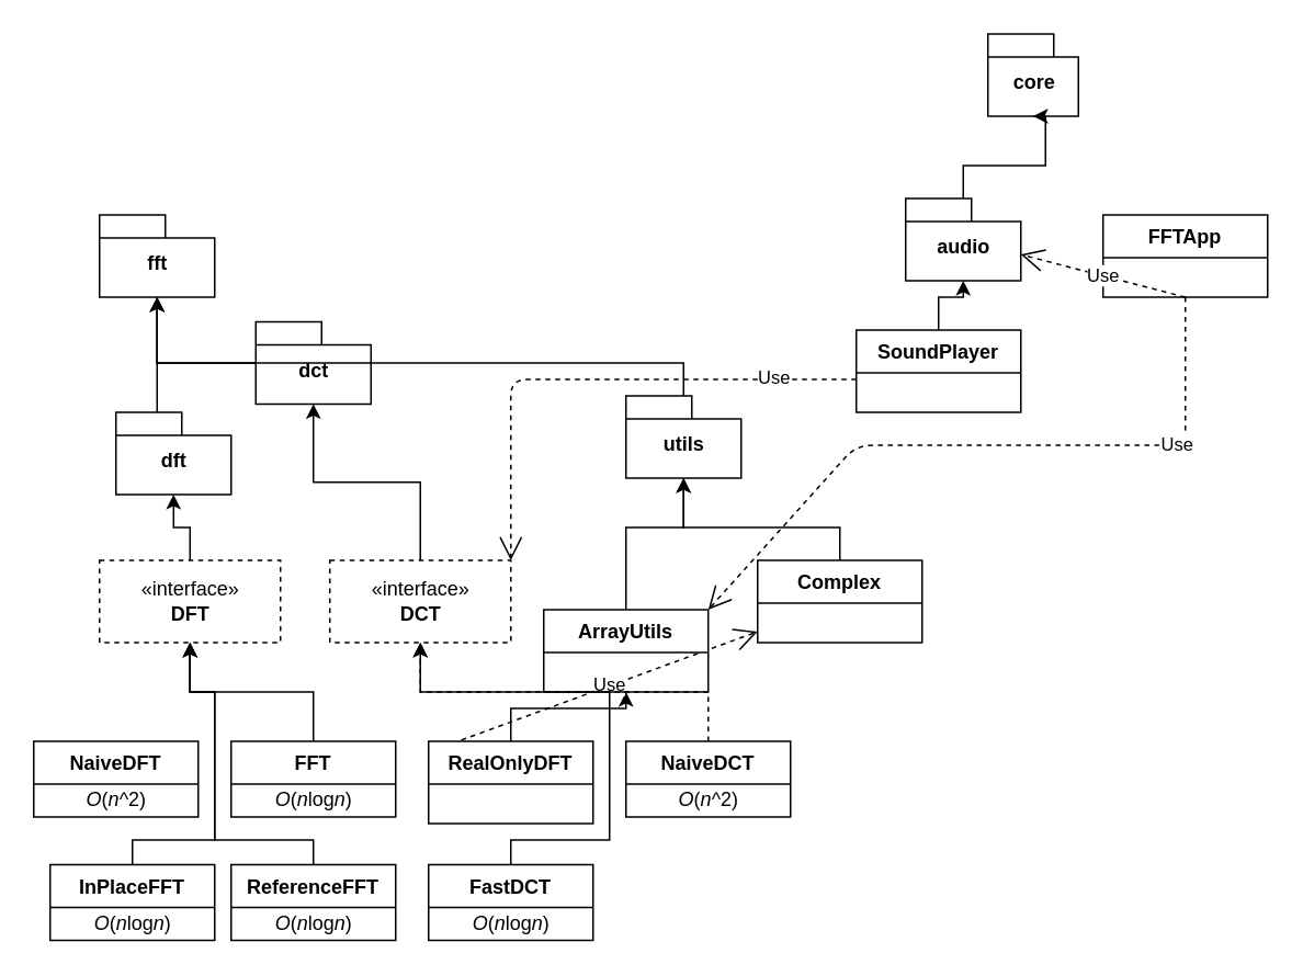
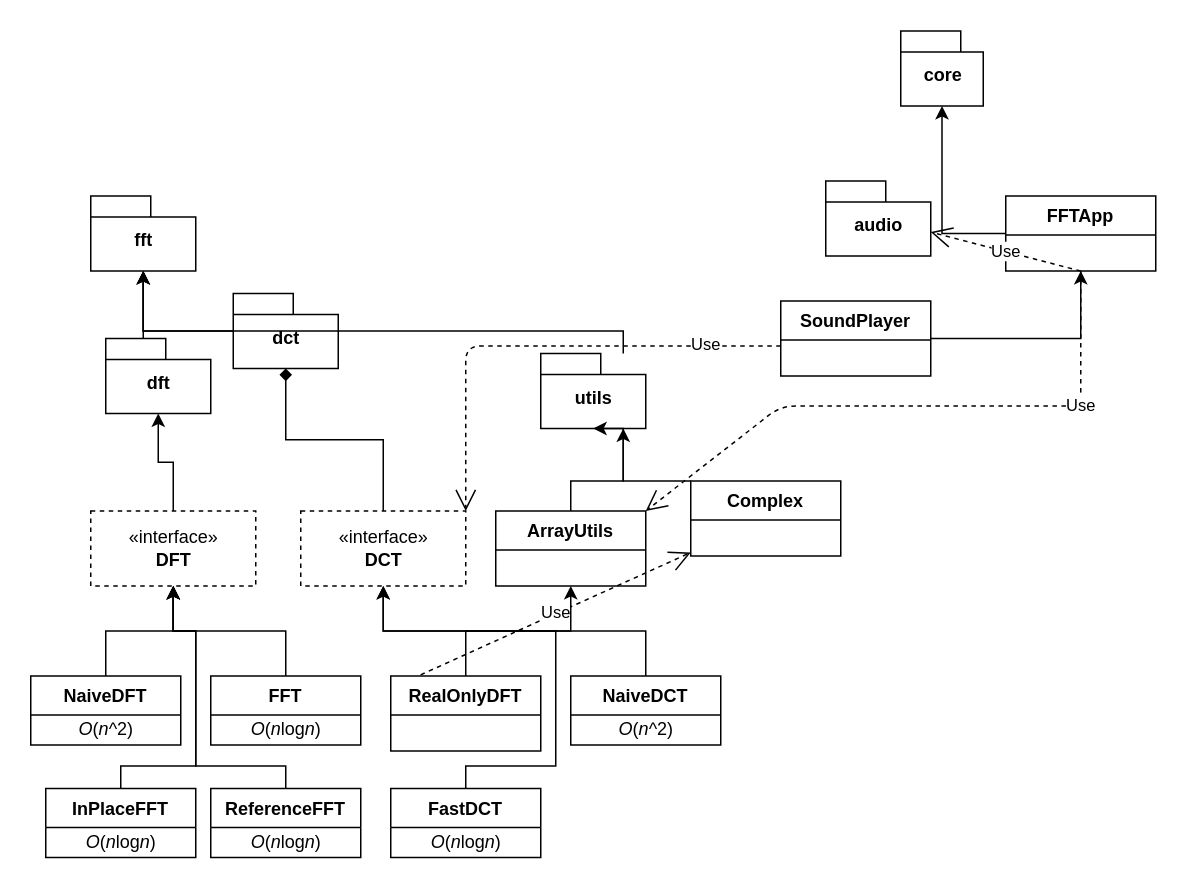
- <mxCell id="42" style="edgeStyle=orthogonalEdgeStyle;rounded=0;orthogonalLoop=1;jettySize=auto;html=1;entryX=0.5;entryY=1;entryDx=0;entryDy=0;entryPerimeter=0;" edge="1" parent="1" source="43" target="3"><mxGeometry relative="1" as="geometry"><Array as="points"><mxPoint x="585" y="100" /><mxPoint x="635" y="100" /></Array></mxGeometry></mxCell>
+ <mxCell id="39" style="edgeStyle=orthogonalEdgeStyle;rounded=0;orthogonalLoop=1;jettySize=auto;html=1;entryX=0.5;entryY=1;entryDx=0;entryDy=0;entryPerimeter=0;" edge="1" parent="1" source="40" target="3"><mxGeometry relative="1" as="geometry" /></mxCell>
- <mxCell id="44" style="edgeStyle=orthogonalEdgeStyle;rounded=0;orthogonalLoop=1;jettySize=auto;html=1;entryX=0.5;entryY=1;entryDx=0;entryDy=0;entryPerimeter=0;" edge="1" parent="1" source="45" target="43"><mxGeometry relative="1" as="geometry" /></mxCell>
+ <mxCell id="44" style="edgeStyle=orthogonalEdgeStyle;rounded=0;orthogonalLoop=1;jettySize=auto;html=1;" edge="1" parent="1" source="45" target="40"><mxGeometry relative="1" as="geometry" /></mxCell>
- <mxCell id="12" style="edgeStyle=orthogonalEdgeStyle;rounded=0;orthogonalLoop=1;jettySize=auto;html=1;exitX=0.5;exitY=0;exitDx=0;exitDy=0;" edge="1" parent="1" source="13" target="7"><mxGeometry relative="1" as="geometry" /></mxCell>
+ <mxCell id="12" style="edgeStyle=orthogonalEdgeStyle;rounded=0;orthogonalLoop=1;jettySize=auto;html=1;exitX=0.5;exitY=0;exitDx=0;exitDy=0;endArrow=diamond;" edge="1" parent="1" source="13" target="7"><mxGeometry relative="1" as="geometry" /></mxCell>
- <mxCell id="9" value="utils" style="shape=folder;fontStyle=1;spacingTop=10;tabWidth=40;tabHeight=14;tabPosition=left;html=1;" vertex="1" parent="1"><mxGeometry x="380" y="240" width="70" height="50" as="geometry" /></mxCell>
+ <mxCell id="9" value="utils" style="shape=folder;fontStyle=1;spacingTop=10;tabWidth=40;tabHeight=14;tabPosition=left;html=1;" vertex="1" parent="1"><mxGeometry x="360" y="235" width="70" height="50" as="geometry" /></mxCell>
- <mxCell id="5" value="dft" style="shape=folder;fontStyle=1;spacingTop=10;tabWidth=40;tabHeight=14;tabPosition=left;html=1;" vertex="1" parent="1"><mxGeometry x="70" y="250" width="70" height="50" as="geometry" /></mxCell>
+ <mxCell id="5" value="dft" style="shape=folder;fontStyle=1;spacingTop=10;tabWidth=40;tabHeight=14;tabPosition=left;html=1;" vertex="1" parent="1"><mxGeometry x="70" y="225" width="70" height="50" as="geometry" /></mxCell>
- <mxCell id="38" value="Complex" style="swimlane;fontStyle=1;align=center;verticalAlign=top;childLayout=stackLayout;horizontal=1;startSize=26;horizontalStack=0;resizeParent=1;resizeParentMax=0;resizeLast=0;collapsible=1;marginBottom=0;" vertex="1" parent="1"><mxGeometry x="460" y="340" width="100" height="50" as="geometry" /></mxCell>
+ <mxCell id="38" value="Complex" style="swimlane;fontStyle=1;align=center;verticalAlign=top;childLayout=stackLayout;horizontal=1;startSize=26;horizontalStack=0;resizeParent=1;resizeParentMax=0;resizeLast=0;collapsible=1;marginBottom=0;" vertex="1" parent="1"><mxGeometry x="460" y="320" width="100" height="50" as="geometry" /></mxCell>
- <mxCell id="36" value="ArrayUtils" style="swimlane;fontStyle=1;align=center;verticalAlign=top;childLayout=stackLayout;horizontal=1;startSize=26;horizontalStack=0;resizeParent=1;resizeParentMax=0;resizeLast=0;collapsible=1;marginBottom=0;" vertex="1" parent="1"><mxGeometry x="330" y="370" width="100" height="50" as="geometry" /></mxCell>
+ <mxCell id="36" value="ArrayUtils" style="swimlane;fontStyle=1;align=center;verticalAlign=top;childLayout=stackLayout;horizontal=1;startSize=26;horizontalStack=0;resizeParent=1;resizeParentMax=0;resizeLast=0;collapsible=1;marginBottom=0;" vertex="1" parent="1"><mxGeometry x="330" y="340" width="100" height="50" as="geometry" /></mxCell>
+ <mxCell id="14" style="edgeStyle=orthogonalEdgeStyle;rounded=0;orthogonalLoop=1;jettySize=auto;html=1;entryX=0.5;entryY=1;entryDx=0;entryDy=0;" edge="1" parent="1" source="15" target="11"><mxGeometry relative="1" as="geometry" /></mxCell>
- <mxCell id="23" style="edgeStyle=orthogonalEdgeStyle;rounded=0;orthogonalLoop=1;jettySize=auto;html=1;exitX=0.5;exitY=0;exitDx=0;exitDy=0;entryX=0.5;entryY=1;entryDx=0;entryDy=0;dashed=1;" edge="1" parent="1" source="24" target="13"><mxGeometry relative="1" as="geometry" /></mxCell>
+ <mxCell id="23" style="edgeStyle=orthogonalEdgeStyle;rounded=0;orthogonalLoop=1;jettySize=auto;html=1;exitX=0.5;exitY=0;exitDx=0;exitDy=0;entryX=0.5;entryY=1;entryDx=0;entryDy=0;" edge="1" parent="1" source="24" target="13"><mxGeometry relative="1" as="geometry" /></mxCell>
